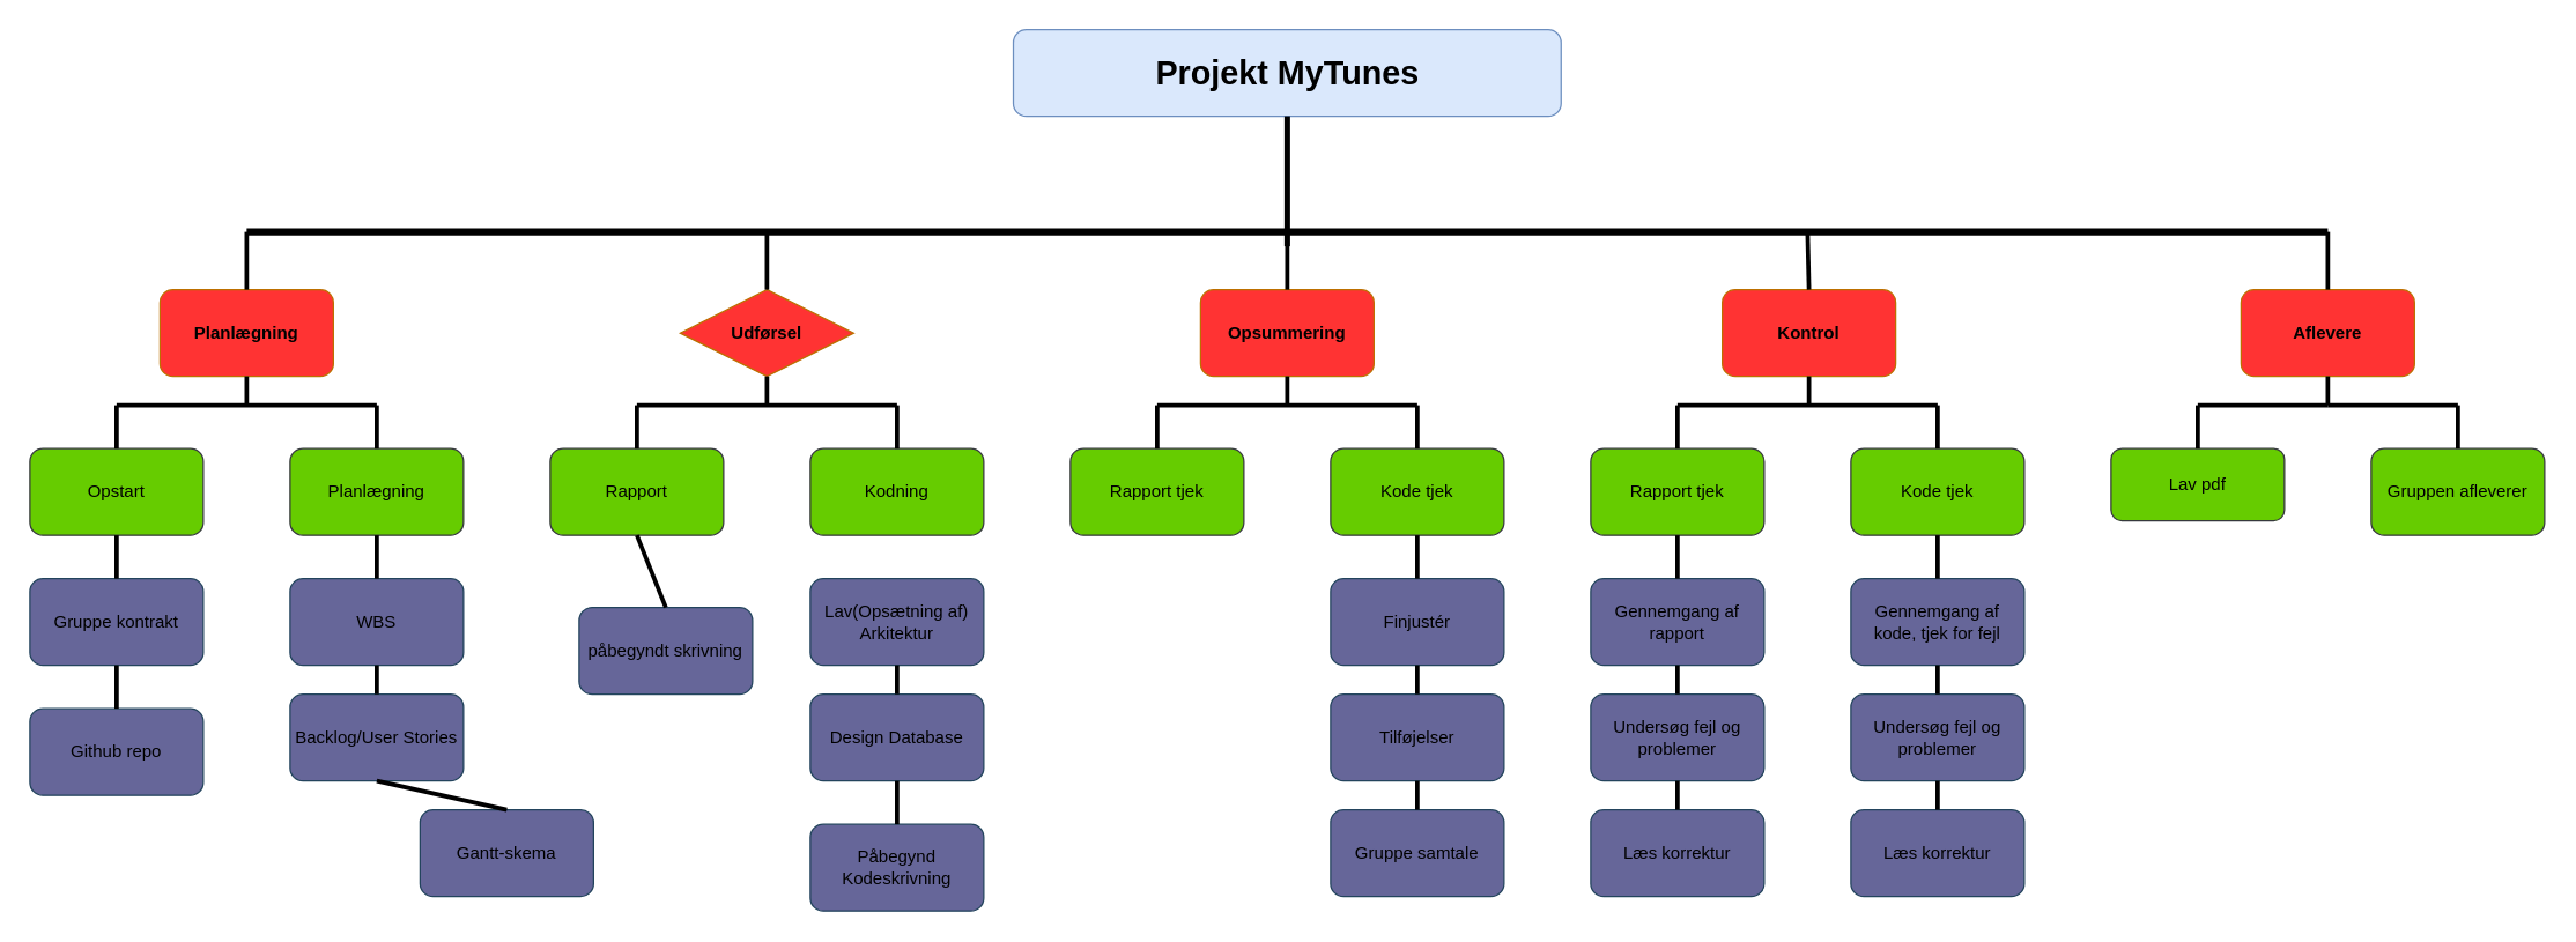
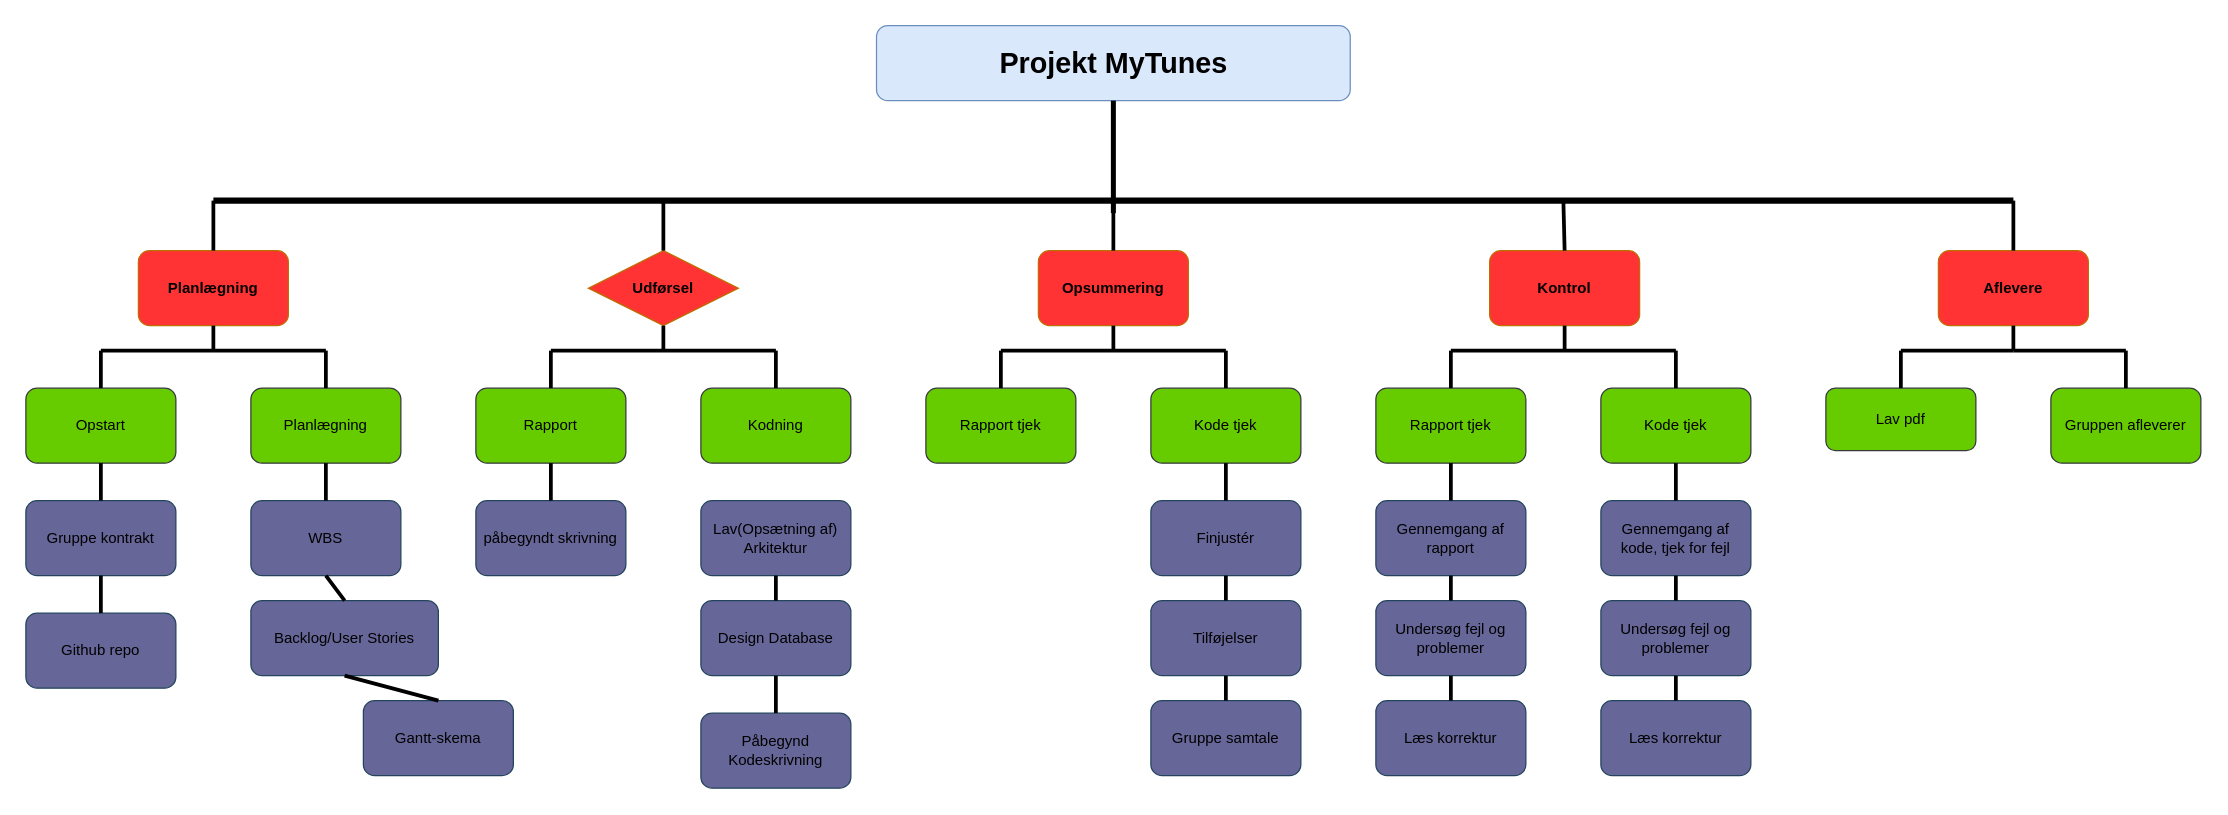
- <mxCell id="20" value="påbegyndt skrivning" style="rounded=1;whiteSpace=wrap;html=1;fillColor=#666699;strokeColor=#23445d;" vertex="1" parent="1"><mxGeometry x="400" y="420" width="120" height="60" as="geometry" /></mxCell>
+ <mxCell id="20" value="påbegyndt skrivning" style="rounded=1;whiteSpace=wrap;html=1;fillColor=#666699;strokeColor=#23445d;" vertex="1" parent="1"><mxGeometry x="380" y="400" width="120" height="60" as="geometry" /></mxCell>
- <mxCell id="6" value="Backlog/User Stories" style="rounded=1;whiteSpace=wrap;html=1;fillColor=#666699;strokeColor=#23445d;" vertex="1" parent="1"><mxGeometry x="200" y="480" width="120" height="60" as="geometry" /></mxCell>
+ <mxCell id="6" value="Backlog/User Stories" style="rounded=1;whiteSpace=wrap;html=1;fillColor=#666699;strokeColor=#23445d;" vertex="1" parent="1"><mxGeometry x="200" y="480" width="150" height="60" as="geometry" /></mxCell>
